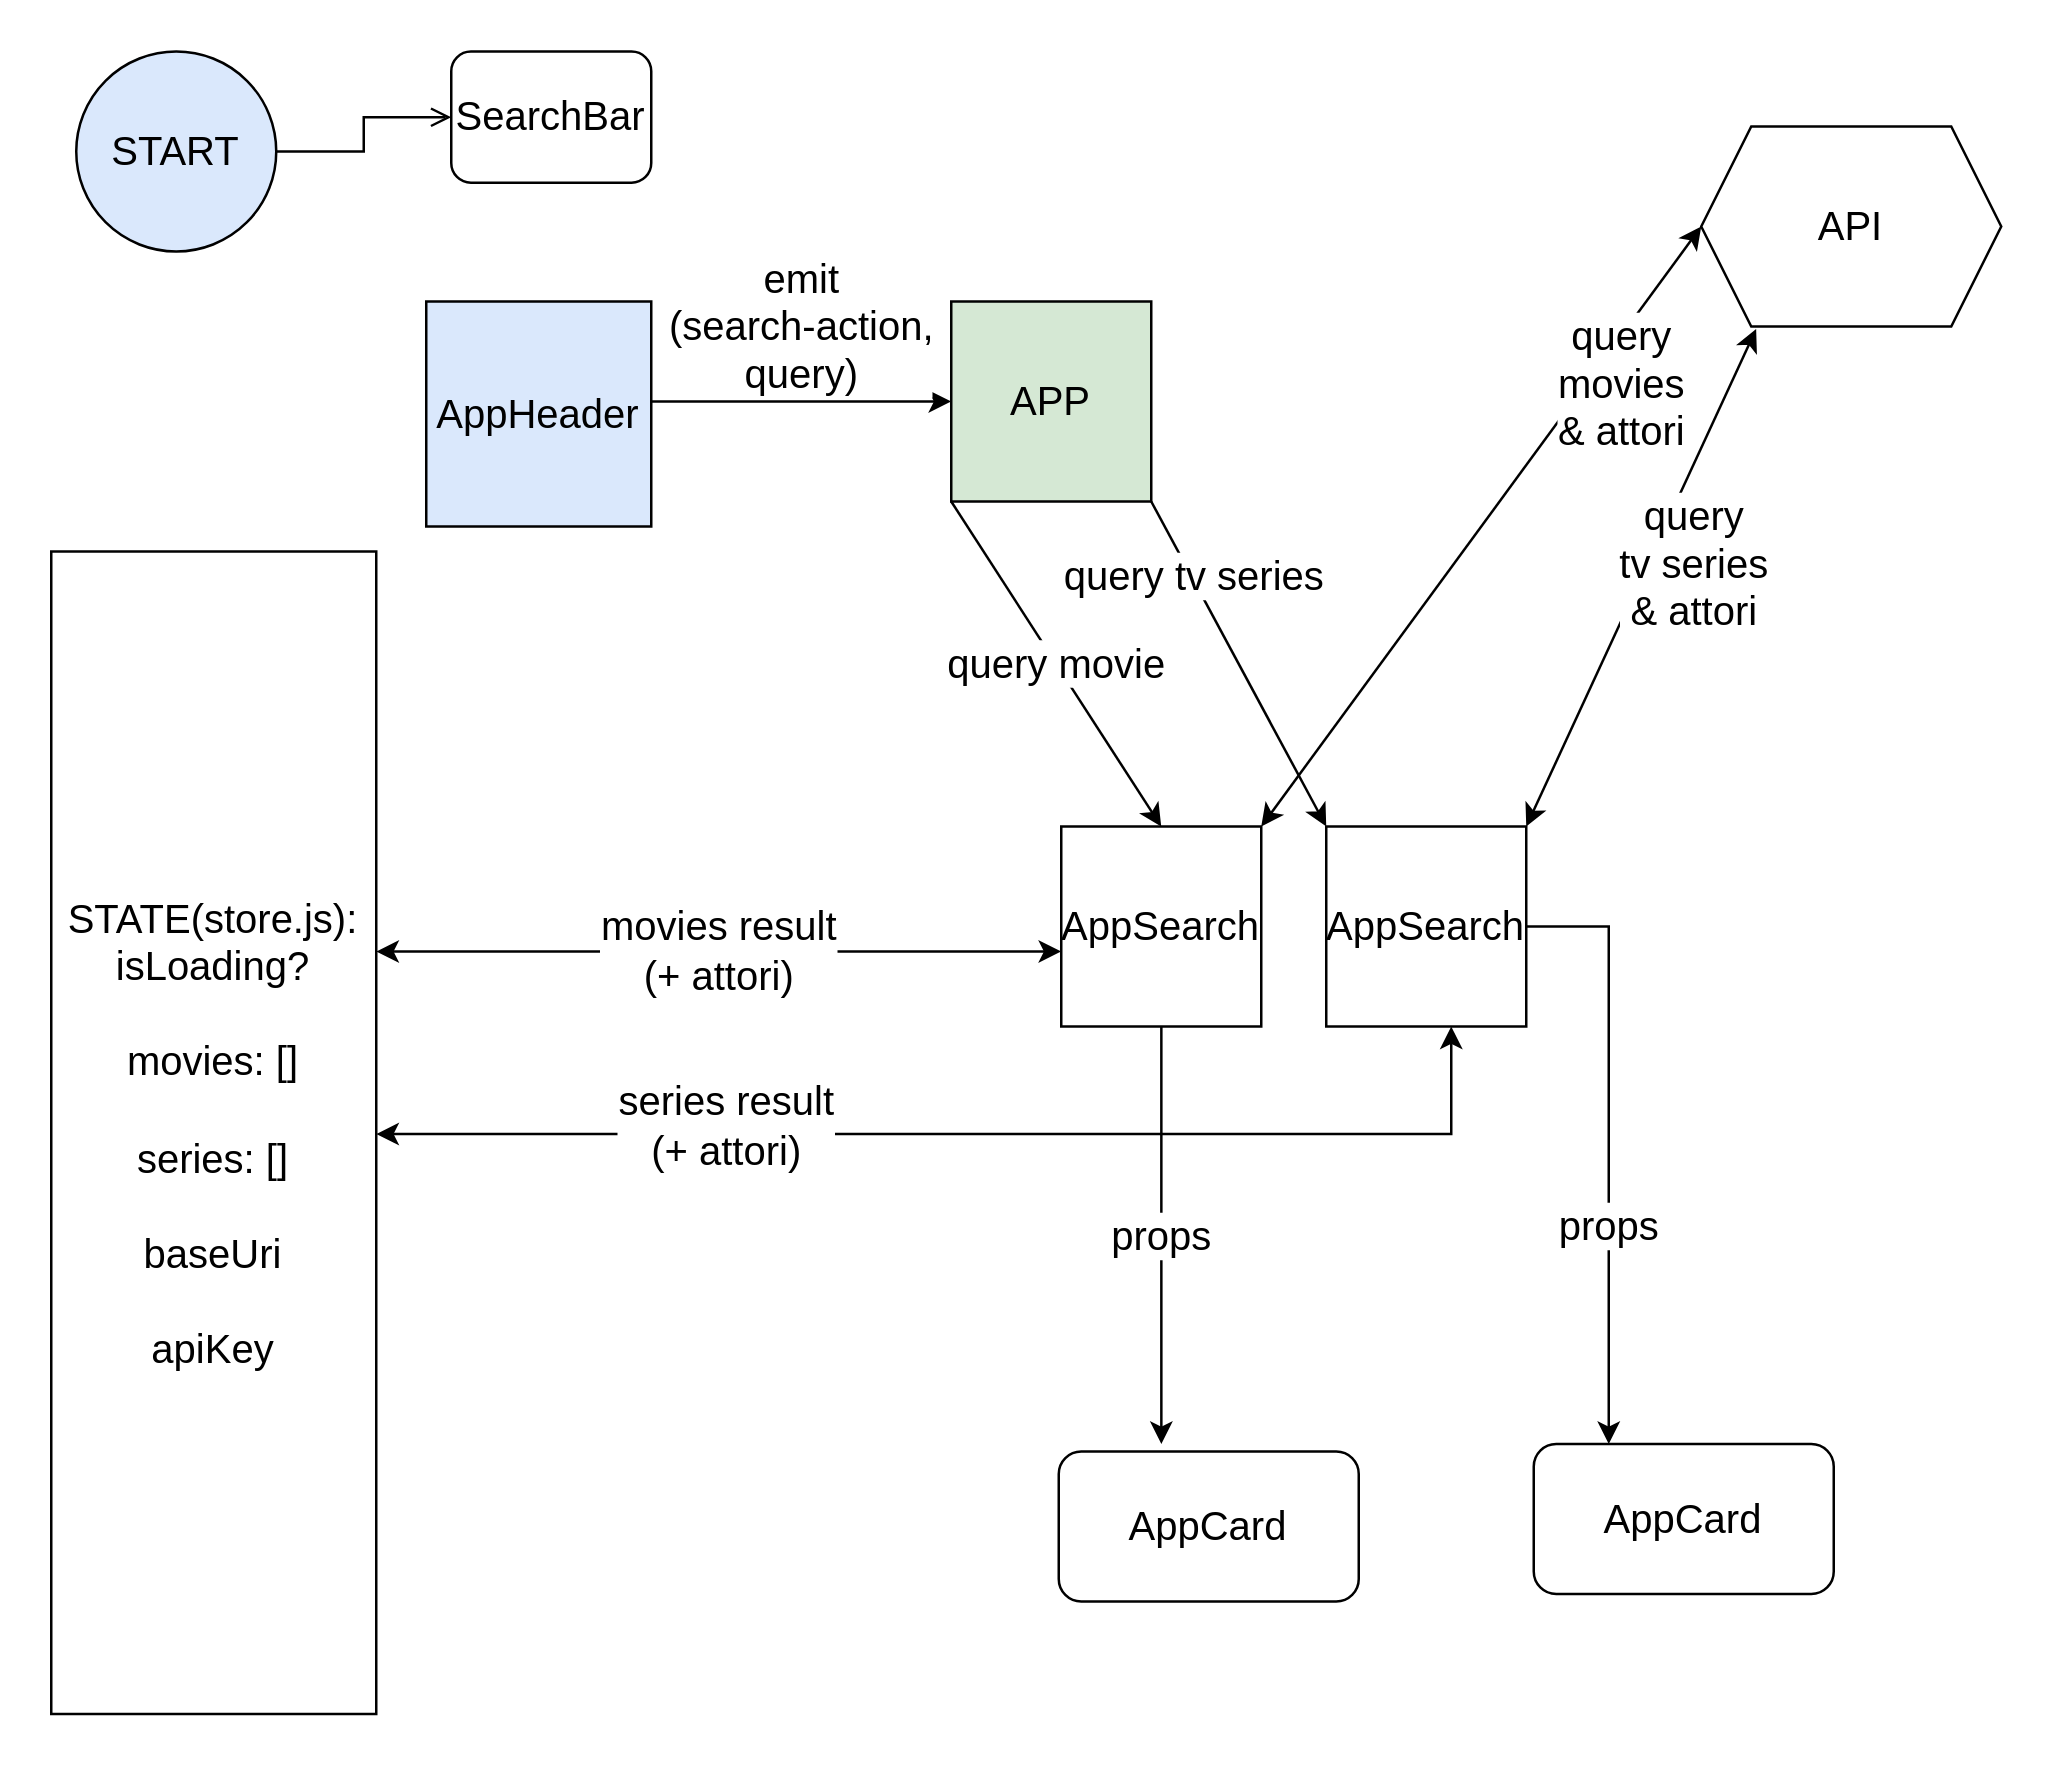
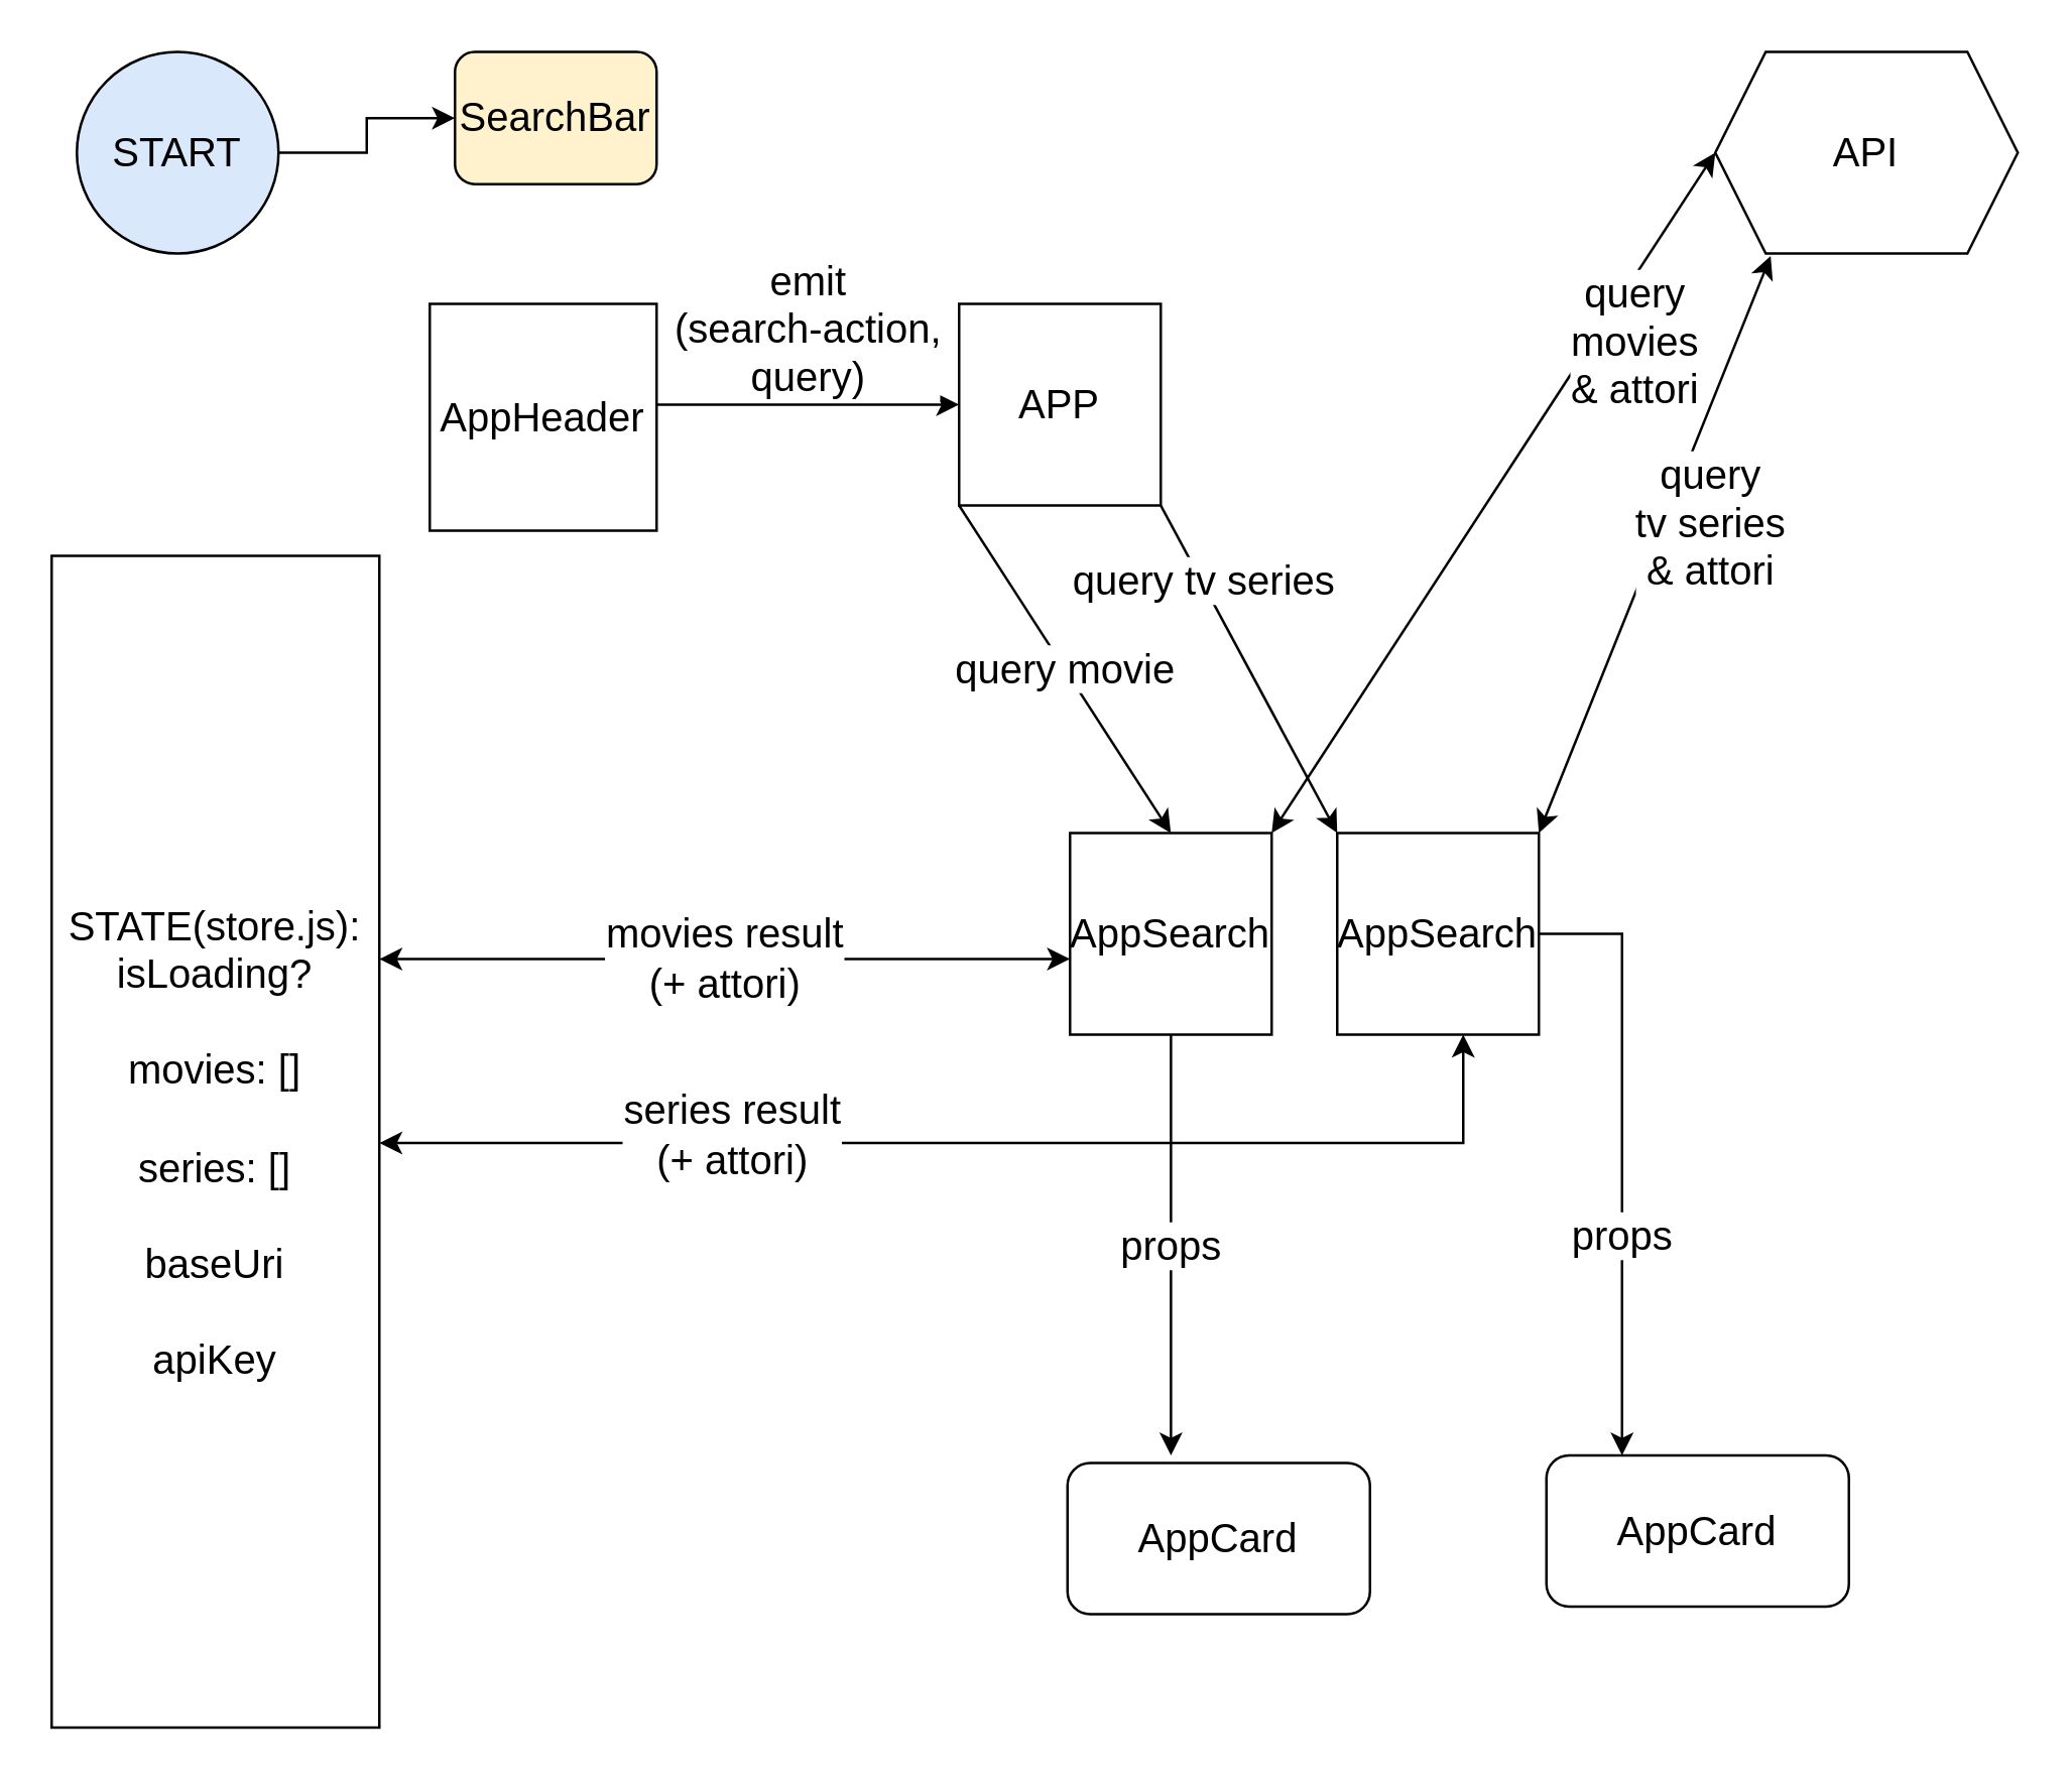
- <mxCell id="21" value="" style="edgeStyle=orthogonalEdgeStyle;rounded=0;orthogonalLoop=1;jettySize=auto;html=1;fontSize=16;startArrow=none;startFill=0;endArrow=open;endFill=1;" edge="1" parent="1" source="22" target="7"><mxGeometry relative="1" as="geometry" /></mxCell>
+ <mxCell id="21" value="" style="edgeStyle=orthogonalEdgeStyle;rounded=0;orthogonalLoop=1;jettySize=auto;html=1;fontSize=16;startArrow=none;startFill=0;endArrow=classic;endFill=1;" edge="1" parent="1" source="22" target="7"><mxGeometry relative="1" as="geometry" /></mxCell>
- <mxCell id="7" value="SearchBar" style="rounded=1;whiteSpace=wrap;html=1;fontSize=16;" vertex="1" parent="1"><mxGeometry x="180" y="20" width="80" height="52.5" as="geometry" /></mxCell>
+ <mxCell id="7" value="SearchBar" style="rounded=1;whiteSpace=wrap;html=1;fontSize=16;fillColor=#fff2cc;" vertex="1" parent="1"><mxGeometry x="180" y="20" width="80" height="52.5" as="geometry" /></mxCell>
- <mxCell id="3" value="API" style="shape=hexagon;perimeter=hexagonPerimeter2;whiteSpace=wrap;html=1;fixedSize=1;fontSize=16;" vertex="1" parent="1"><mxGeometry x="680" y="50" width="120" height="80" as="geometry" /></mxCell>
+ <mxCell id="3" value="API" style="shape=hexagon;perimeter=hexagonPerimeter2;whiteSpace=wrap;html=1;fixedSize=1;fontSize=16;" vertex="1" parent="1"><mxGeometry x="680" y="20" width="120" height="80" as="geometry" /></mxCell>
- <mxCell id="4" value="APP" style="whiteSpace=wrap;html=1;aspect=fixed;fontSize=16;fillColor=#d5e8d4;" vertex="1" parent="1"><mxGeometry x="380" y="120" width="80" height="80" as="geometry" /></mxCell>
+ <mxCell id="4" value="APP" style="whiteSpace=wrap;html=1;aspect=fixed;fontSize=16;" vertex="1" parent="1"><mxGeometry x="380" y="120" width="80" height="80" as="geometry" /></mxCell>
- <mxCell id="6" value="AppHeader" style="whiteSpace=wrap;html=1;aspect=fixed;fontSize=16;fillColor=#dae8fc;" vertex="1" parent="1"><mxGeometry x="170" y="120" width="90" height="90" as="geometry" /></mxCell>
+ <mxCell id="6" value="AppHeader" style="whiteSpace=wrap;html=1;aspect=fixed;fontSize=16;" vertex="1" parent="1"><mxGeometry x="170" y="120" width="90" height="90" as="geometry" /></mxCell>
